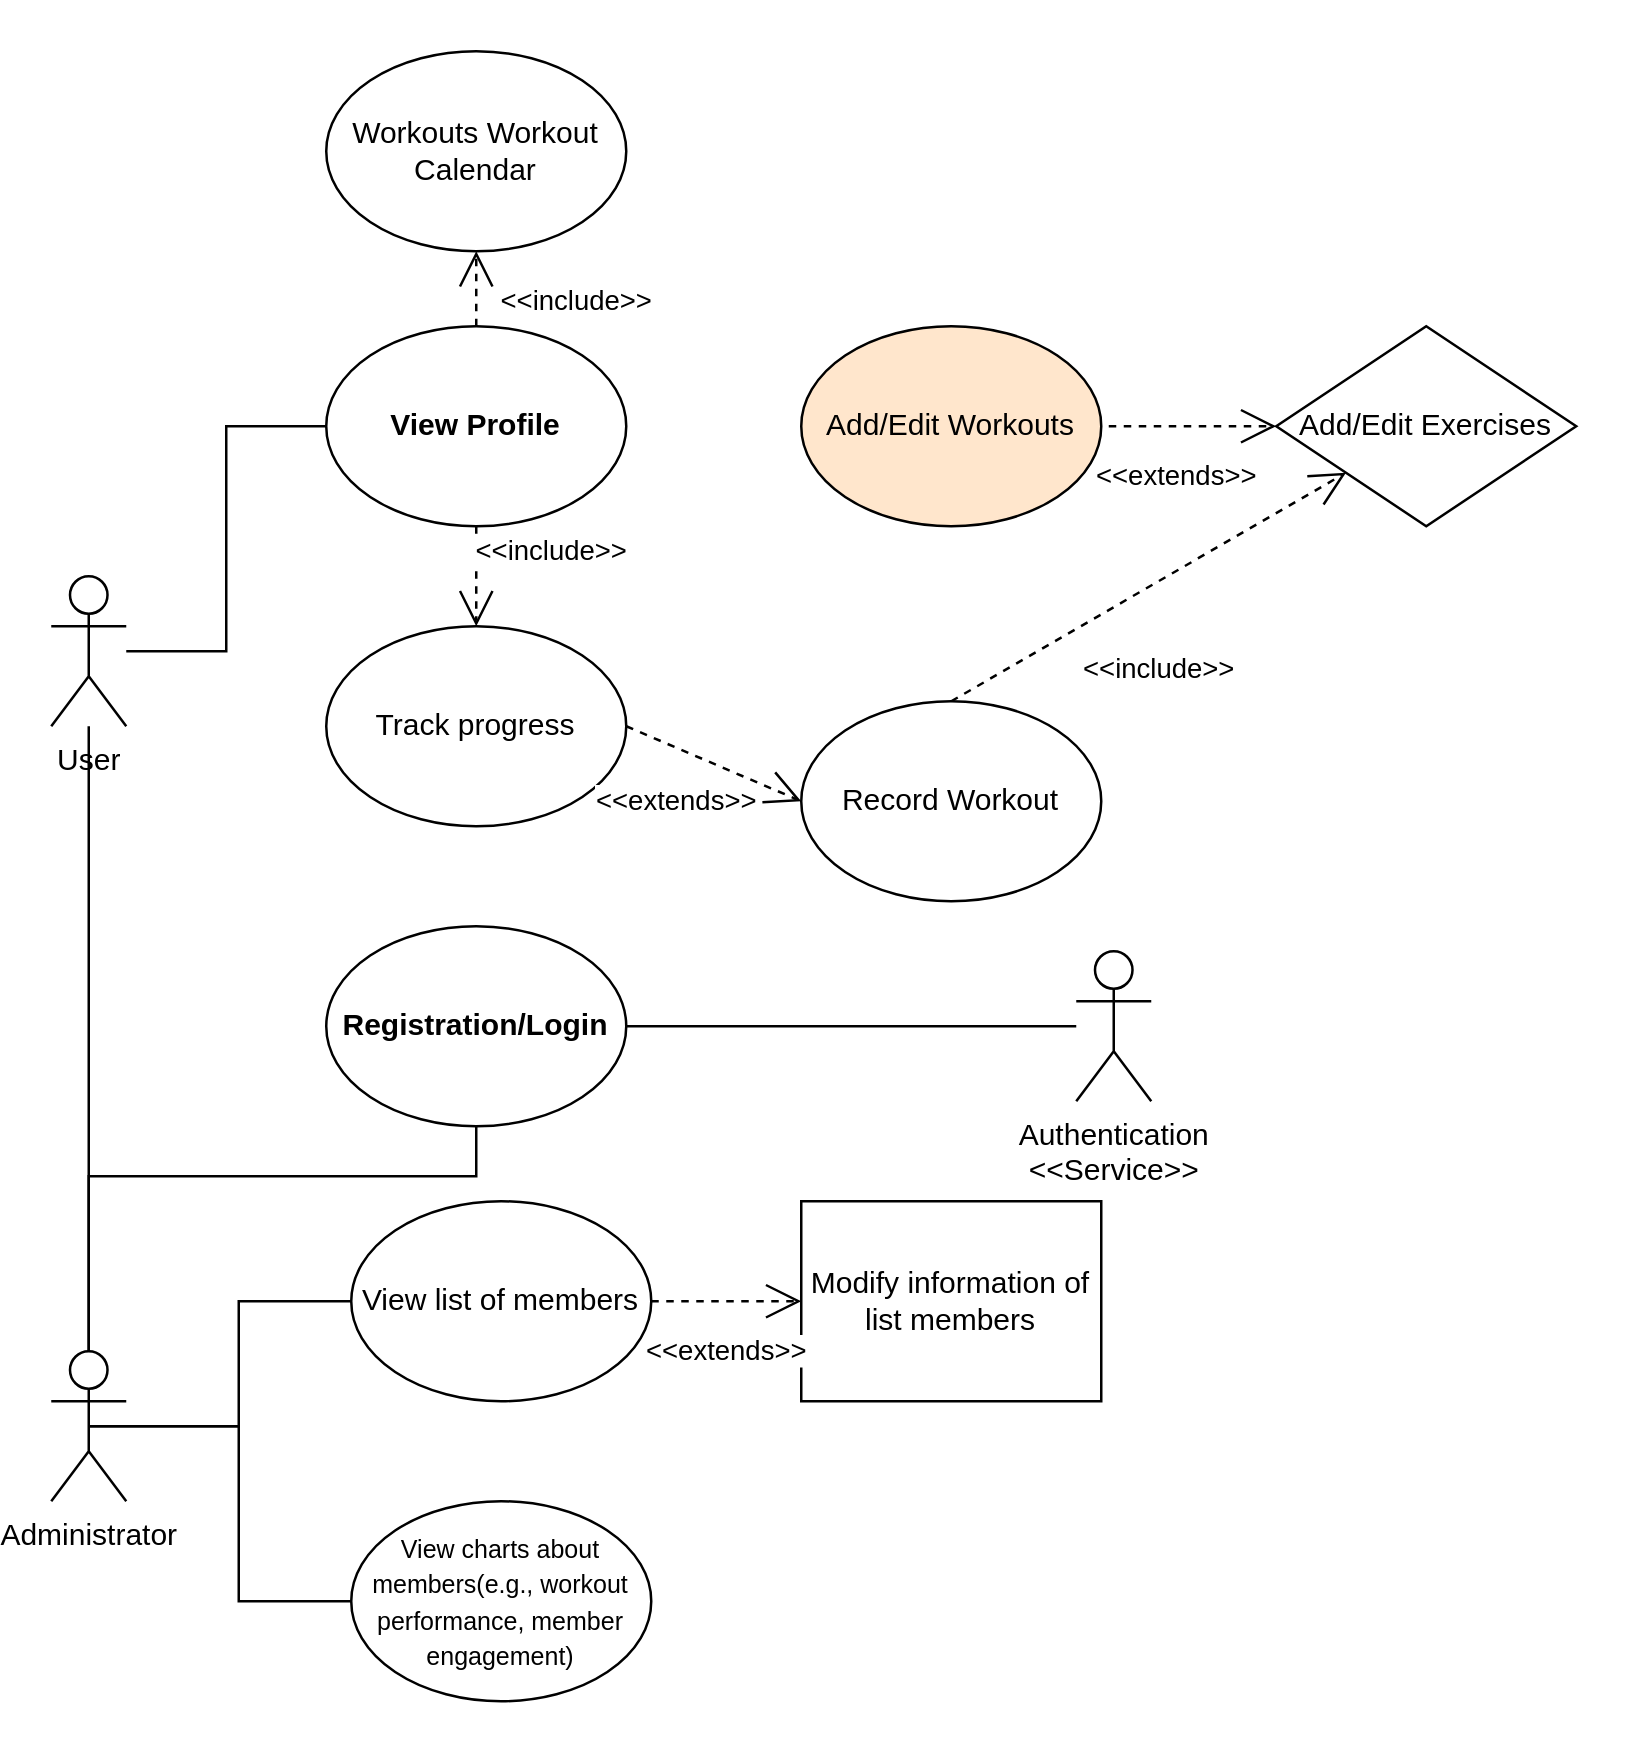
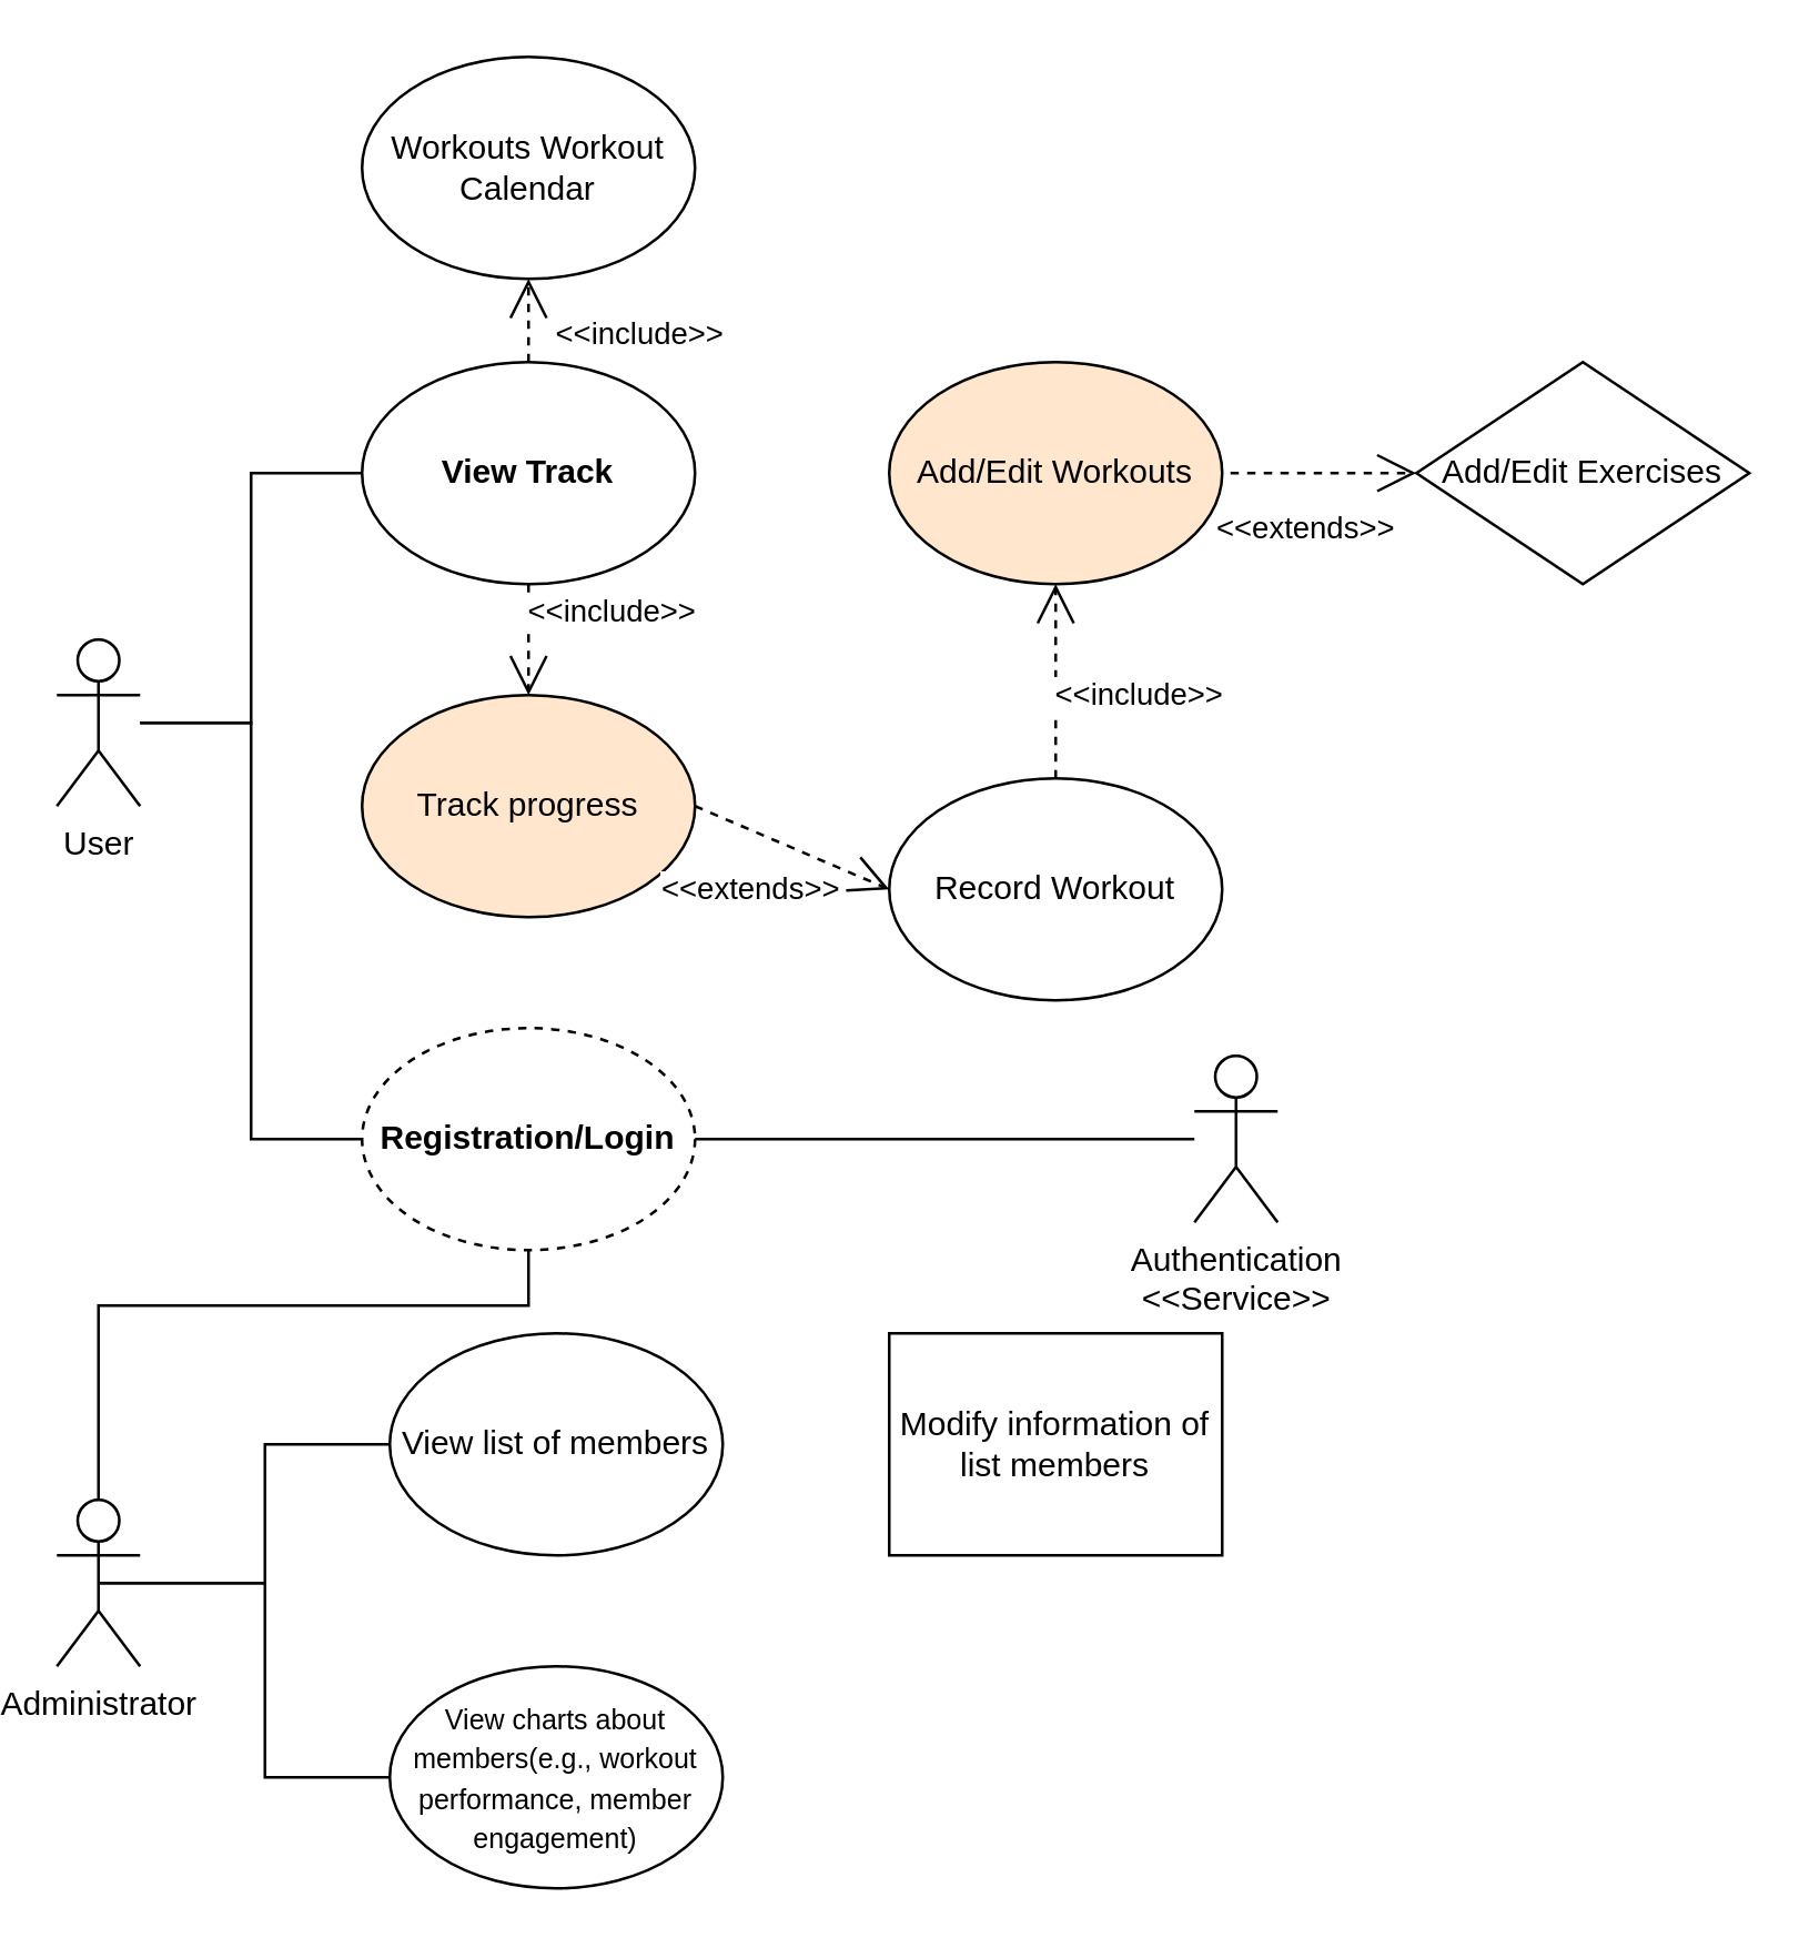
- <mxCell id="7" value="&lt;b&gt;View Profile&lt;/b&gt;" style="ellipse;whiteSpace=wrap;html=1;" vertex="1" parent="1"><mxGeometry x="130" y="130" width="120" height="80" as="geometry" /></mxCell>
+ <mxCell id="7" value="&lt;b&gt;View Track&lt;/b&gt;" style="ellipse;whiteSpace=wrap;html=1;" vertex="1" parent="1"><mxGeometry x="130" y="130" width="120" height="80" as="geometry" /></mxCell>
- <mxCell id="25" value="&amp;lt;&amp;lt;include&amp;gt;&amp;gt;" style="endArrow=open;endSize=12;dashed=1;html=1;rounded=0;exitX=0.5;exitY=0;exitDx=0;exitDy=0;" edge="1" parent="1" source="22" target="9"><mxGeometry x="-0.143" y="-30" width="160" relative="1" as="geometry"><mxPoint x="220" y="160" as="sourcePoint" /><mxPoint x="220" y="130" as="targetPoint" /><mxPoint as="offset" /></mxGeometry></mxCell>
+ <mxCell id="25" value="&amp;lt;&amp;lt;include&amp;gt;&amp;gt;" style="endArrow=open;endSize=12;dashed=1;html=1;rounded=0;exitX=0.5;exitY=0;exitDx=0;exitDy=0;entryX=0.5;entryY=1;entryDx=0;entryDy=0;" edge="1" parent="1" source="22" target="8"><mxGeometry x="-0.143" y="-30" width="160" relative="1" as="geometry"><mxPoint x="220" y="160" as="sourcePoint" /><mxPoint x="220" y="130" as="targetPoint" /><mxPoint as="offset" /></mxGeometry></mxCell>
- <mxCell id="10" value="Track progress" style="ellipse;whiteSpace=wrap;html=1;" vertex="1" parent="1"><mxGeometry x="130" y="250" width="120" height="80" as="geometry" /></mxCell>
+ <mxCell id="10" value="Track progress" style="ellipse;whiteSpace=wrap;html=1;fillColor=#ffe6cc;" vertex="1" parent="1"><mxGeometry x="130" y="250" width="120" height="80" as="geometry" /></mxCell>
- <mxCell id="15" value="" style="endArrow=none;html=1;edgeStyle=orthogonalEdgeStyle;rounded=0;" edge="1" parent="1" source="2" target="5"><mxGeometry relative="1" as="geometry"><mxPoint x="60" y="270" as="sourcePoint" /><mxPoint x="140" y="180" as="targetPoint" /></mxGeometry></mxCell>
+ <mxCell id="15" value="" style="endArrow=none;html=1;edgeStyle=orthogonalEdgeStyle;rounded=0;entryX=0;entryY=0.5;entryDx=0;entryDy=0;" edge="1" parent="1" source="2" target="3"><mxGeometry relative="1" as="geometry"><mxPoint x="60" y="270" as="sourcePoint" /><mxPoint x="140" y="180" as="targetPoint" /></mxGeometry></mxCell>
- <mxCell id="3" value="&lt;b&gt;Registration/Login&lt;/b&gt;" style="ellipse;whiteSpace=wrap;html=1;" vertex="1" parent="1"><mxGeometry x="130" y="370" width="120" height="80" as="geometry" /></mxCell>
+ <mxCell id="3" value="&lt;b&gt;Registration/Login&lt;/b&gt;" style="ellipse;whiteSpace=wrap;html=1;dashed=1;" vertex="1" parent="1"><mxGeometry x="130" y="370" width="120" height="80" as="geometry" /></mxCell>
- <mxCell id="21" value="&amp;lt;&amp;lt;extends&amp;gt;&amp;gt;" style="endArrow=open;endSize=12;dashed=1;html=1;rounded=0;exitX=1;exitY=0.5;exitDx=0;exitDy=0;entryX=0;entryY=0.5;entryDx=0;entryDy=0;" edge="1" parent="1" source="4" target="12"><mxGeometry y="-20" width="160" relative="1" as="geometry"><mxPoint x="360" y="270" as="sourcePoint" /><mxPoint x="360" y="300" as="targetPoint" /><mxPoint as="offset" /></mxGeometry></mxCell>
